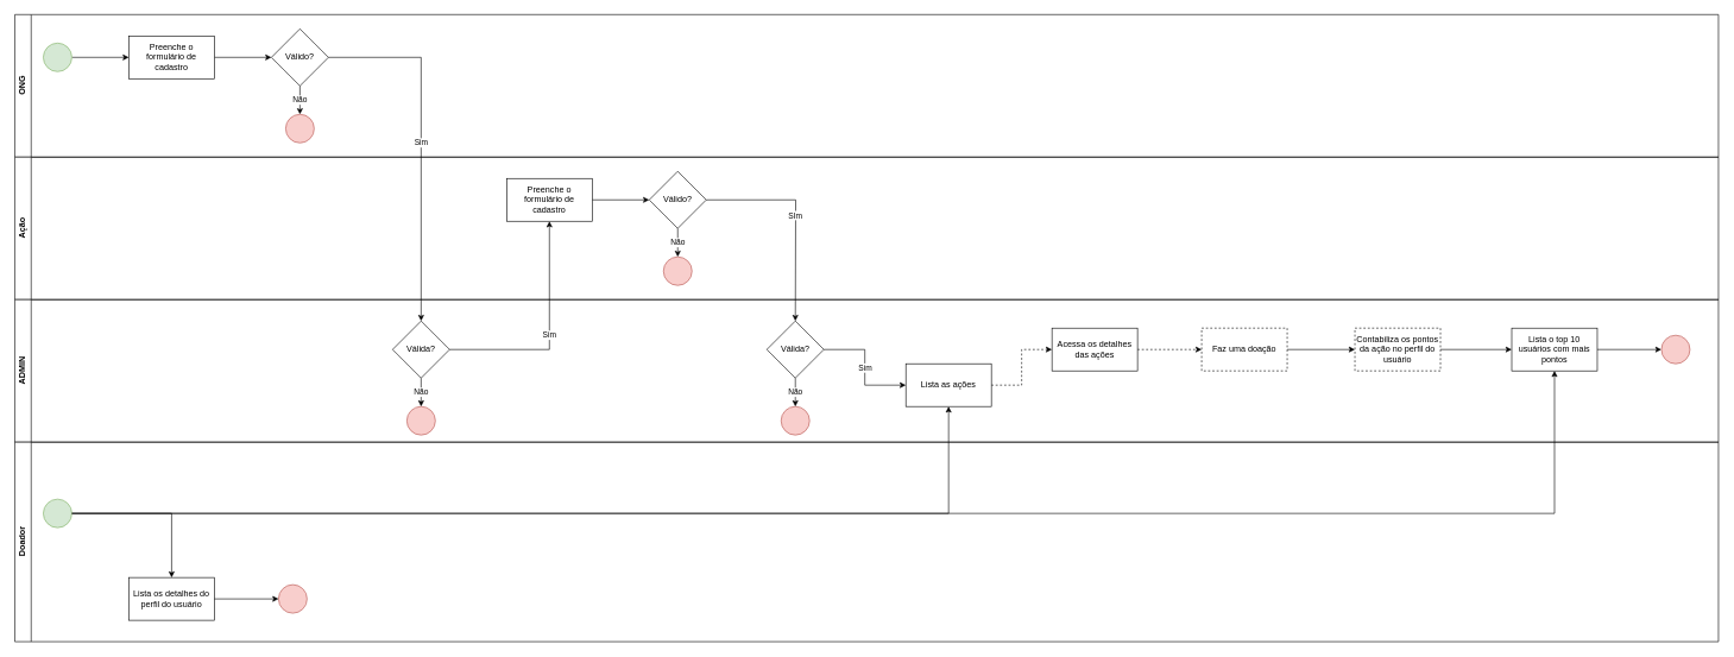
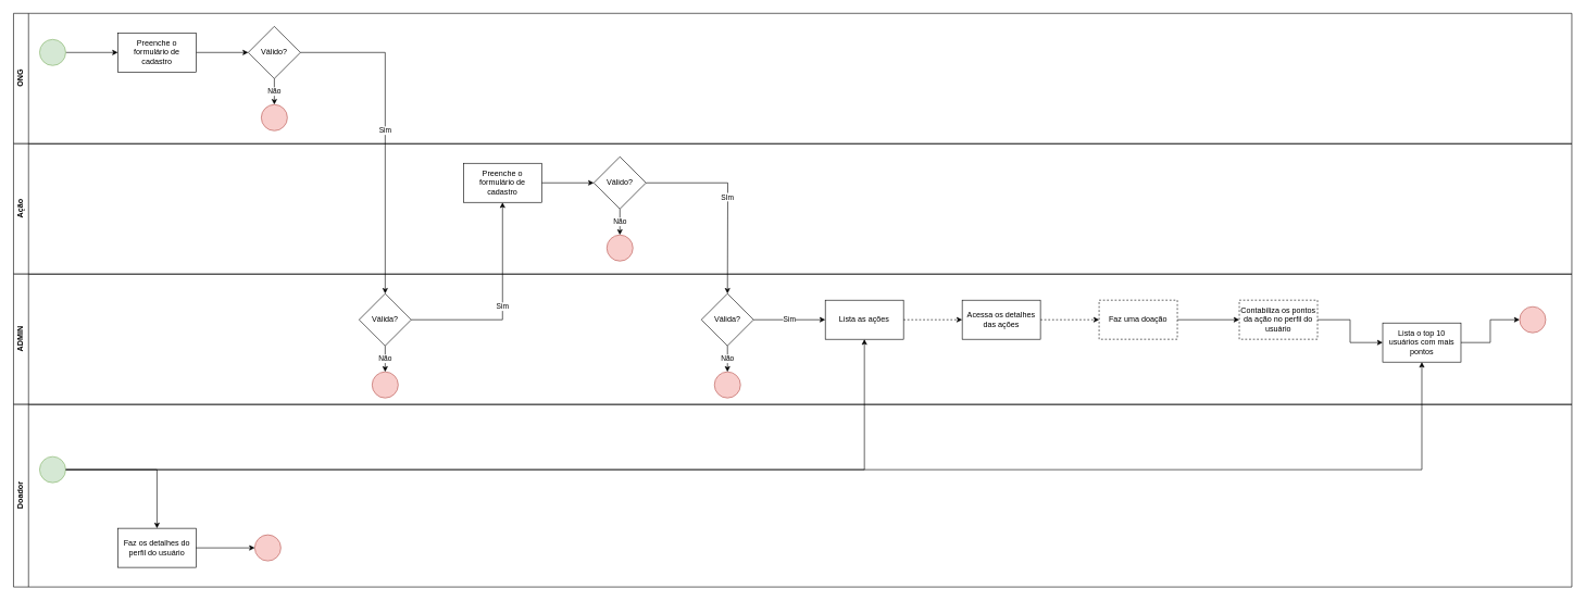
- <mxCell id="34" value="Lista o top 10 usuários com mais pontos" style="rounded=0;whiteSpace=wrap;html=1;" vertex="1" parent="17"><mxGeometry x="2100" y="40" width="120" height="60" as="geometry" /></mxCell>
+ <mxCell id="34" value="Lista o top 10 usuários com mais pontos" style="rounded=0;whiteSpace=wrap;html=1;" vertex="1" parent="17"><mxGeometry x="2100" y="75" width="120" height="60" as="geometry" /></mxCell>
- <mxCell id="23" value="Lista as ações" style="rounded=0;whiteSpace=wrap;html=1;" vertex="1" parent="17"><mxGeometry x="1250" y="90" width="120" height="60" as="geometry" /></mxCell>
+ <mxCell id="23" value="Lista as ações" style="rounded=0;whiteSpace=wrap;html=1;" vertex="1" parent="17"><mxGeometry x="1245" y="40" width="120" height="60" as="geometry" /></mxCell>
- <mxCell id="40" value="Lista os detalhes do perfil do usuário" style="rounded=0;whiteSpace=wrap;html=1;" vertex="1" parent="37"><mxGeometry x="160" y="190" width="120" height="60" as="geometry" /></mxCell>
+ <mxCell id="40" value="Faz os detalhes do perfil do usuário" style="rounded=0;whiteSpace=wrap;html=1;" vertex="1" parent="37"><mxGeometry x="160" y="190" width="120" height="60" as="geometry" /></mxCell>
